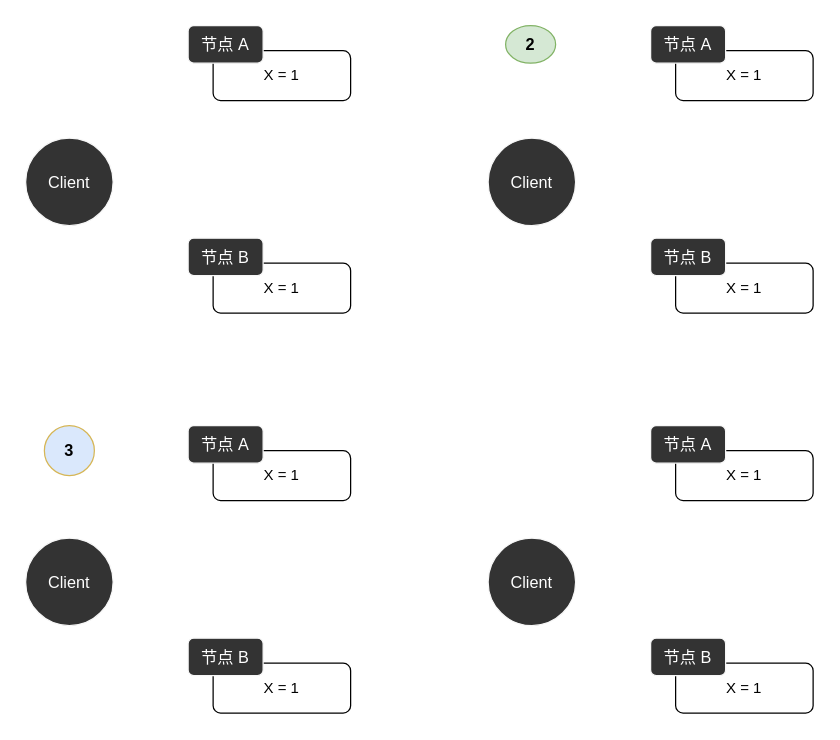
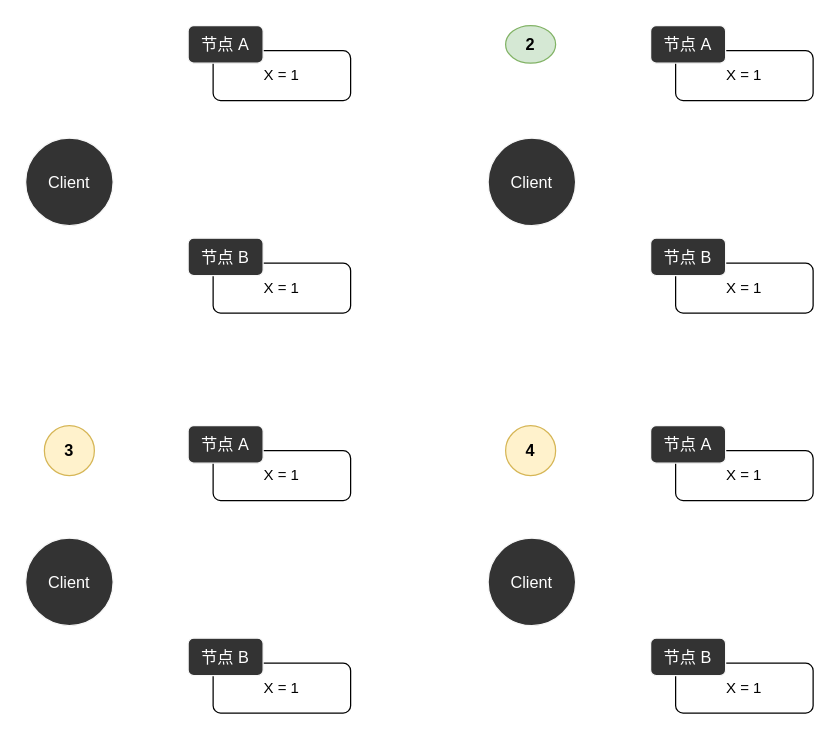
- <mxCell id="23" value="3" style="ellipse;whiteSpace=wrap;html=1;aspect=fixed;fontSize=13;strokeColor=#d6b656;fillColor=#dae8fc;fontStyle=1;" vertex="1" parent="1"><mxGeometry x="35" y="340" width="40" height="40" as="geometry" /></mxCell>
+ <mxCell id="23" value="3" style="ellipse;whiteSpace=wrap;html=1;aspect=fixed;fontSize=13;strokeColor=#d6b656;fillColor=#fff2cc;fontStyle=1" vertex="1" parent="1"><mxGeometry x="35" y="340" width="40" height="40" as="geometry" /></mxCell>
+ <mxCell id="24" value="4" style="ellipse;whiteSpace=wrap;html=1;aspect=fixed;fontSize=13;strokeColor=#d6b656;fillColor=#fff2cc;fontStyle=1" vertex="1" parent="1"><mxGeometry x="404" y="340" width="40" height="40" as="geometry" /></mxCell>
